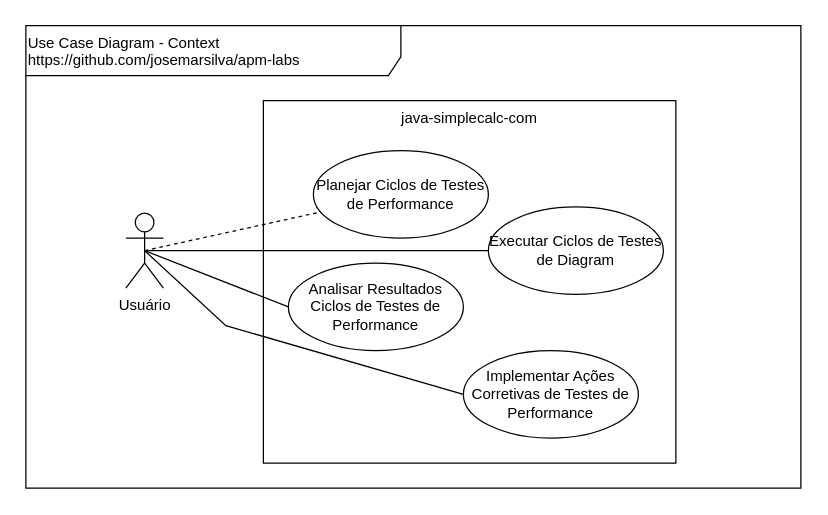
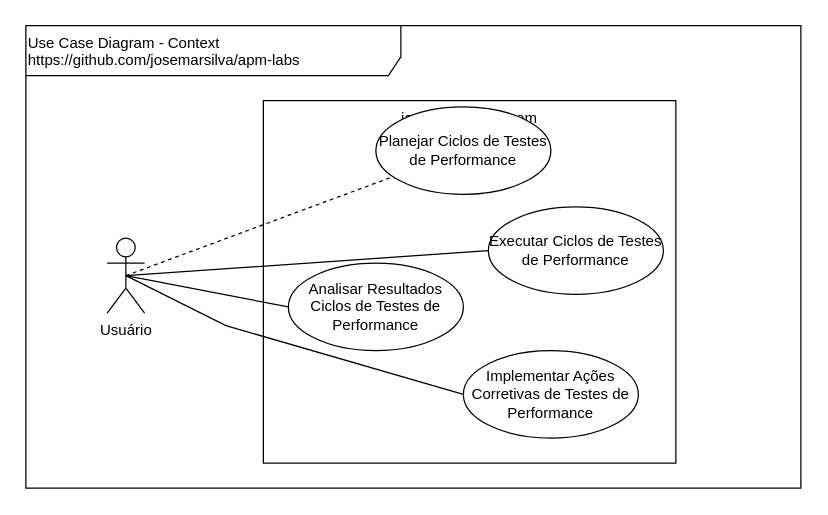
- <mxCell id="5" value="Planejar Ciclos de Testes de Performance" style="ellipse;whiteSpace=wrap;html=1;align=center;" parent="1" vertex="1"><mxGeometry x="250" y="120" width="140" height="70" as="geometry" /></mxCell>
+ <mxCell id="5" value="Planejar Ciclos de Testes de Performance" style="ellipse;whiteSpace=wrap;html=1;align=center;" parent="1" vertex="1"><mxGeometry x="300" y="85" width="140" height="70" as="geometry" /></mxCell>
- <mxCell id="3" value="&lt;div style=&quot;text-align: center&quot;&gt;&lt;span&gt;Usuário&lt;/span&gt;&lt;/div&gt;" style="shape=umlActor;verticalLabelPosition=bottom;labelBackgroundColor=#ffffff;verticalAlign=top;html=1;align=center;" parent="1" vertex="1"><mxGeometry x="100" y="170" width="30" height="60" as="geometry" /></mxCell>
+ <mxCell id="3" value="&lt;div style=&quot;text-align: center&quot;&gt;&lt;span&gt;Usuário&lt;/span&gt;&lt;/div&gt;" style="shape=umlActor;verticalLabelPosition=bottom;labelBackgroundColor=#ffffff;verticalAlign=top;html=1;align=center;" parent="1" vertex="1"><mxGeometry x="85" y="190" width="30" height="60" as="geometry" /></mxCell>
- <mxCell id="9" value="Executar Ciclos de Testes de Diagram" style="ellipse;whiteSpace=wrap;html=1;align=center;" vertex="1" parent="1"><mxGeometry x="390" y="165" width="140" height="70" as="geometry" /></mxCell>
+ <mxCell id="9" value="Executar Ciclos de Testes de Performance" style="ellipse;whiteSpace=wrap;html=1;align=center;" vertex="1" parent="1"><mxGeometry x="390" y="165" width="140" height="70" as="geometry" /></mxCell>
